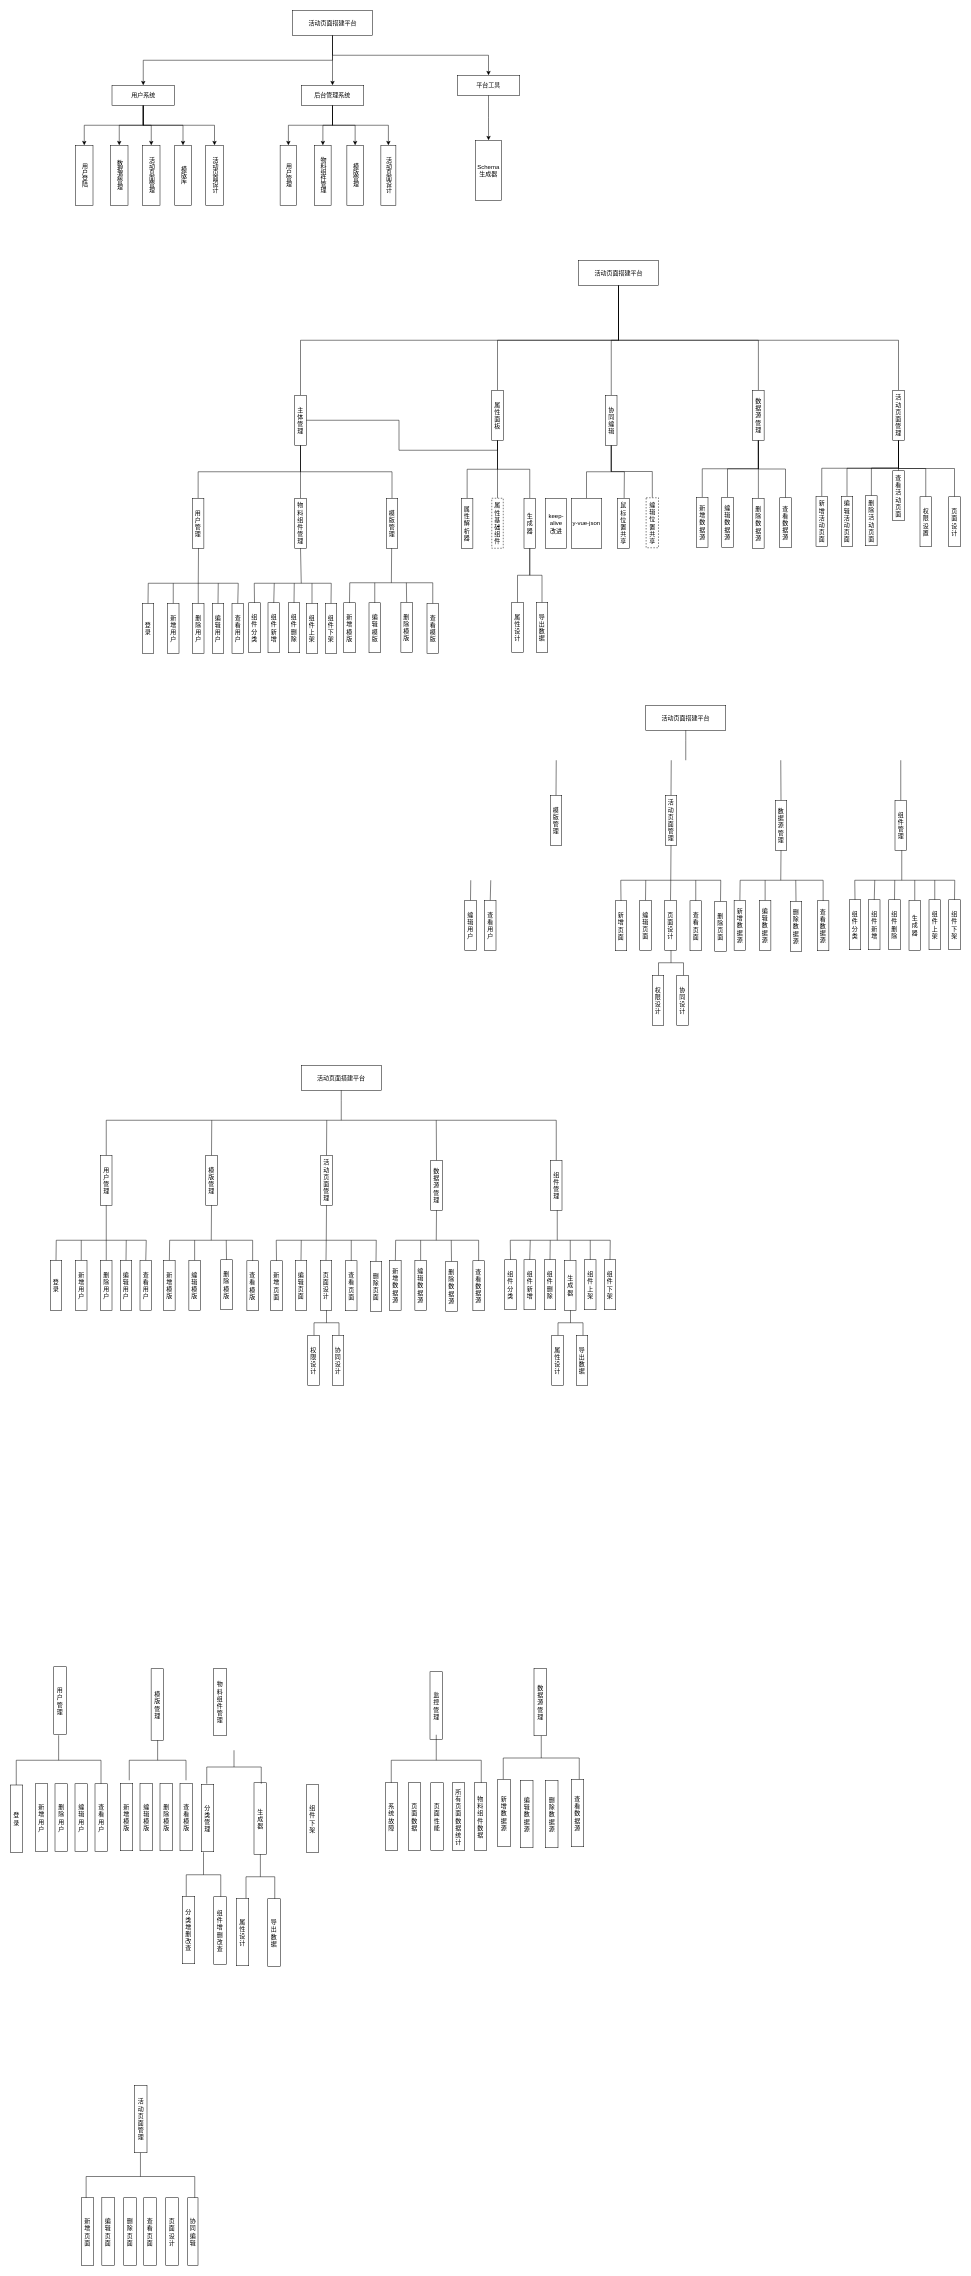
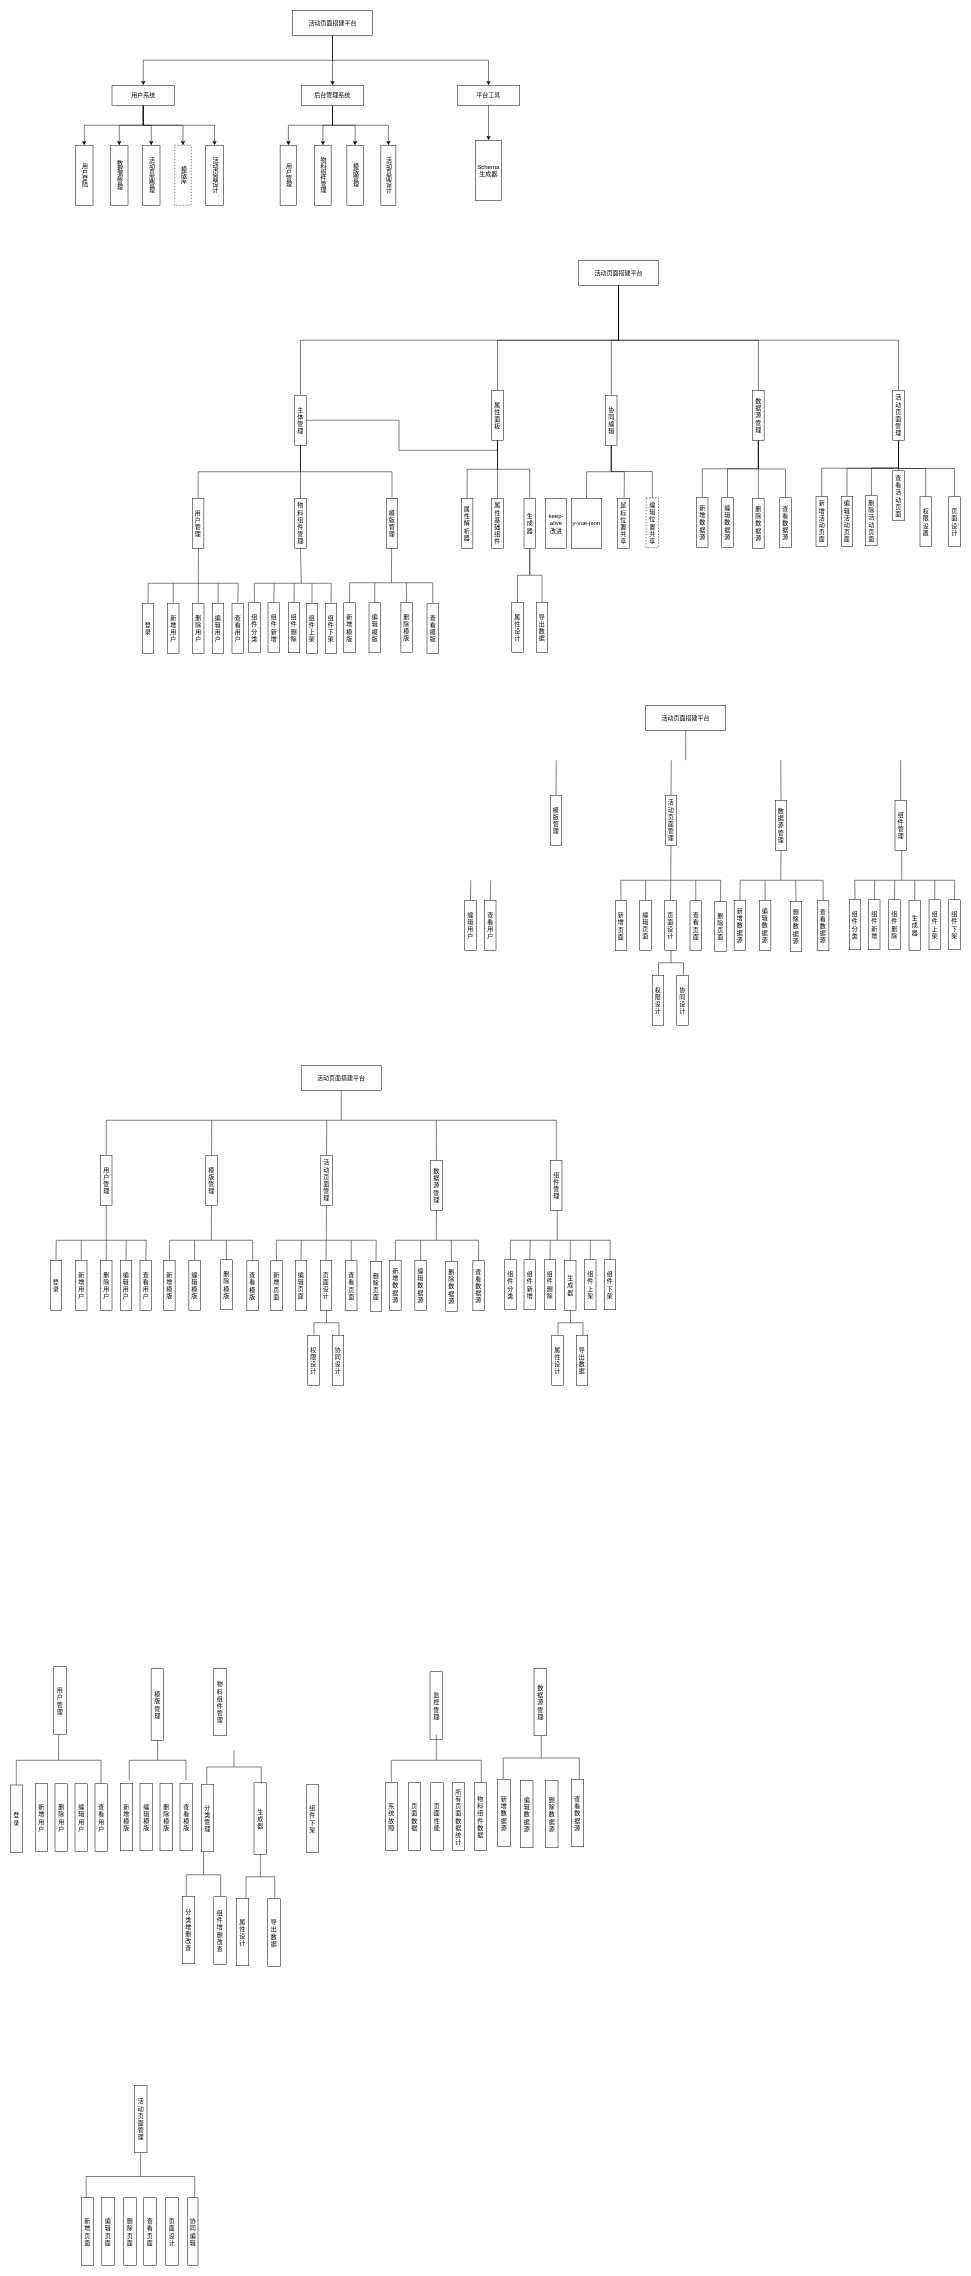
- <mxCell id="283" value="平台工具" style="rounded=0;whiteSpace=wrap;html=1;" vertex="1" parent="1"><mxGeometry x="914" y="150" width="125" height="40" as="geometry" /></mxCell>
+ <mxCell id="283" value="平台工具" style="rounded=0;whiteSpace=wrap;html=1;" vertex="1" parent="1"><mxGeometry x="914" y="170" width="125" height="40" as="geometry" /></mxCell>
- <mxCell id="286" value="模版库" style="rounded=0;whiteSpace=wrap;html=1;verticalAlign=middle;align=center;labelPosition=center;verticalLabelPosition=middle;textDirection=vertical-rl;spacing=0;" vertex="1" parent="1"><mxGeometry x="349" y="290" width="33" height="120" as="geometry" /></mxCell>
+ <mxCell id="286" value="模版库" style="rounded=0;whiteSpace=wrap;html=1;verticalAlign=middle;align=center;labelPosition=center;verticalLabelPosition=middle;textDirection=vertical-rl;spacing=0;dashed=1;" vertex="1" parent="1"><mxGeometry x="349" y="290" width="33" height="120" as="geometry" /></mxCell>
- <mxCell id="232" value="属性基础组件" style="rounded=0;whiteSpace=wrap;html=1;dashed=1;" parent="1" vertex="1"><mxGeometry x="983" y="996" width="23" height="100" as="geometry" /></mxCell>
+ <mxCell id="232" value="属性基础组件" style="rounded=0;whiteSpace=wrap;html=1;" parent="1" vertex="1"><mxGeometry x="983" y="996" width="23" height="100" as="geometry" /></mxCell>
